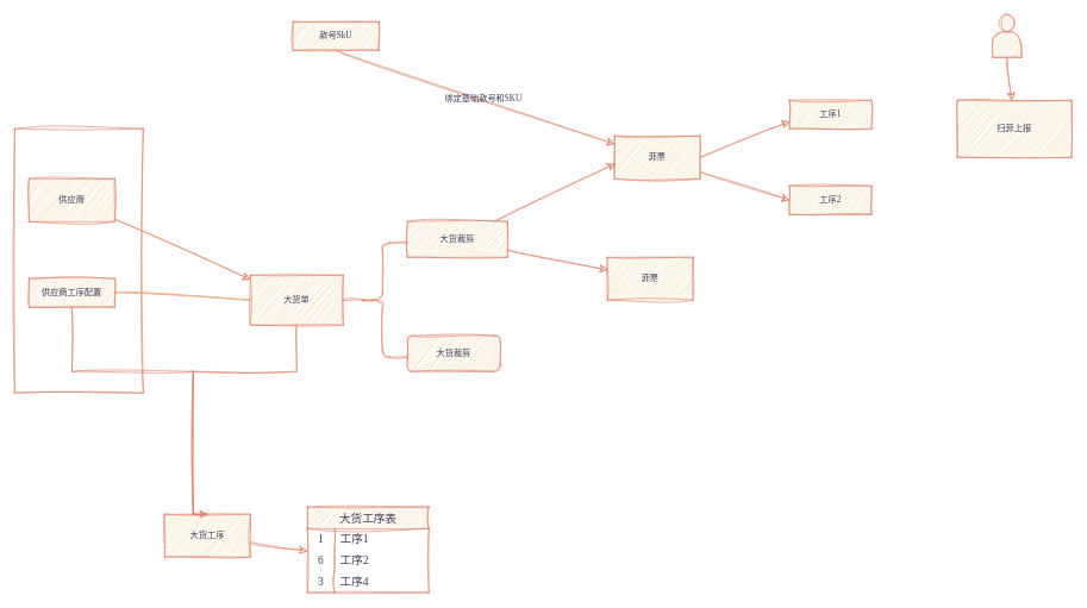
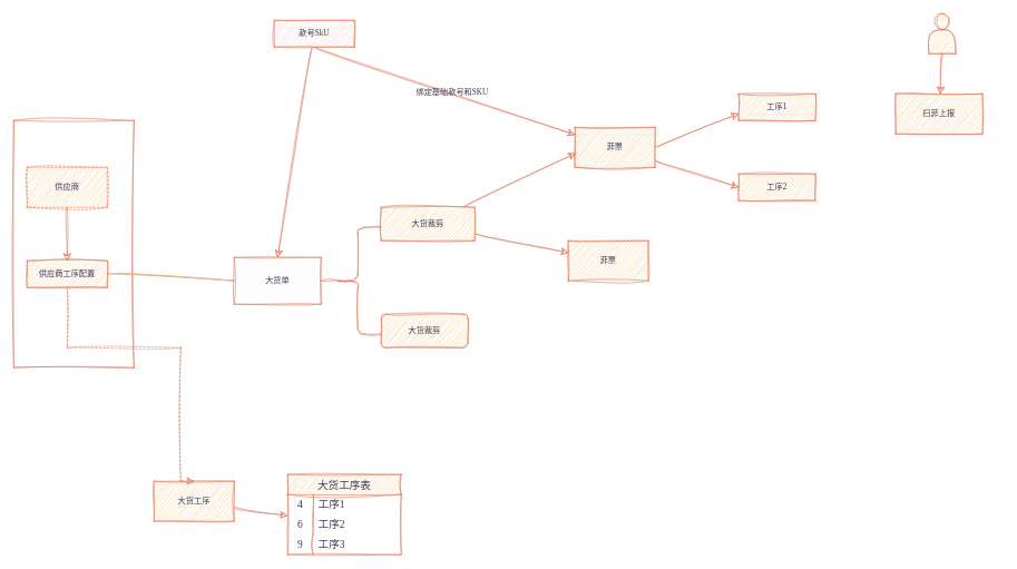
- <mxCell id="27" value="款号SkU" style="rounded=0;whiteSpace=wrap;html=1;sketch=1;hachureGap=4;jiggle=2;curveFitting=1;strokeColor=#E07A5F;fontFamily=Architects Daughter;fontSource=https%3A%2F%2Ffonts.googleapis.com%2Fcss%3Ffamily%3DArchitects%2BDaughter;fontColor=#393C56;fillColor=#F2CC8F;labelBackgroundColor=none;" parent="1" vertex="1"><mxGeometry x="410" y="30" width="120" height="40" as="geometry" /></mxCell>
+ <mxCell id="27" value="款号SkU" style="rounded=0;whiteSpace=wrap;html=1;sketch=1;hachureGap=4;jiggle=2;curveFitting=1;strokeColor=#E07A5F;fontFamily=Architects Daughter;fontSource=https%3A%2F%2Ffonts.googleapis.com%2Fcss%3Ffamily%3DArchitects%2BDaughter;fontColor=#393C56;fillColor=#f8cecc;labelBackgroundColor=none;" parent="1" vertex="1"><mxGeometry x="410" y="30" width="120" height="40" as="geometry" /></mxCell>
- <mxCell id="28" value="扫菲上报" style="rounded=0;whiteSpace=wrap;html=1;sketch=1;hachureGap=4;jiggle=2;curveFitting=1;strokeColor=#E07A5F;fontFamily=Architects Daughter;fontSource=https%3A%2F%2Ffonts.googleapis.com%2Fcss%3Ffamily%3DArchitects%2BDaughter;fontColor=#393C56;fillColor=#F2CC8F;labelBackgroundColor=none;" parent="1" vertex="1"><mxGeometry x="1340" y="140" width="160" height="80" as="geometry" /></mxCell>
+ <mxCell id="28" value="扫菲上报" style="rounded=0;whiteSpace=wrap;html=1;sketch=1;hachureGap=4;jiggle=2;curveFitting=1;strokeColor=#E07A5F;fontFamily=Architects Daughter;fontSource=https%3A%2F%2Ffonts.googleapis.com%2Fcss%3Ffamily%3DArchitects%2BDaughter;fontColor=#393C56;fillColor=#F2CC8F;labelBackgroundColor=none;" parent="1" vertex="1"><mxGeometry x="1340" y="140" width="130" height="60" as="geometry" /></mxCell>
+ <mxCell id="23" style="edgeStyle=none;curved=1;rounded=0;sketch=1;hachureGap=4;jiggle=2;curveFitting=1;orthogonalLoop=1;jettySize=auto;html=1;entryX=0.5;entryY=0;entryDx=0;entryDy=0;strokeColor=#E07A5F;fontFamily=Architects Daughter;fontSource=https%3A%2F%2Ffonts.googleapis.com%2Fcss%3Ffamily%3DArchitects%2BDaughter;fontSize=12;fontColor=default;startSize=8;endSize=8;fillColor=#F2CC8F;labelBackgroundColor=none;" parent="1" source="27" target="10" edge="1"><mxGeometry relative="1" as="geometry" /></mxCell>
- <mxCell id="9" value="供应商" style="whiteSpace=wrap;html=1;sketch=1;hachureGap=4;jiggle=2;curveFitting=1;strokeColor=#E07A5F;fontFamily=Architects Daughter;fontSource=https%3A%2F%2Ffonts.googleapis.com%2Fcss%3Ffamily%3DArchitects%2BDaughter;fontColor=#393C56;fillColor=#F2CC8F;labelBackgroundColor=none;" parent="1" vertex="1"><mxGeometry x="40" y="250" width="120" height="60" as="geometry" /></mxCell>
+ <mxCell id="9" value="供应商" style="whiteSpace=wrap;html=1;sketch=1;hachureGap=4;jiggle=2;curveFitting=1;strokeColor=#E07A5F;fontFamily=Architects Daughter;fontSource=https%3A%2F%2Ffonts.googleapis.com%2Fcss%3Ffamily%3DArchitects%2BDaughter;fontColor=#393C56;fillColor=#F2CC8F;labelBackgroundColor=none;dashed=1;" parent="1" vertex="1"><mxGeometry x="40" y="250" width="120" height="60" as="geometry" /></mxCell>
- <mxCell id="8" style="edgeStyle=none;curved=1;rounded=0;sketch=1;hachureGap=4;jiggle=2;curveFitting=1;orthogonalLoop=1;jettySize=auto;html=1;strokeColor=#E07A5F;fontFamily=Architects Daughter;fontSource=https%3A%2F%2Ffonts.googleapis.com%2Fcss%3Ffamily%3DArchitects%2BDaughter;fontSize=12;fontColor=default;startSize=8;endSize=8;fillColor=#F2CC8F;labelBackgroundColor=none;" parent="1" source="9" target="10" edge="1"><mxGeometry relative="1" as="geometry" /></mxCell>
+ <mxCell id="8" style="edgeStyle=none;curved=1;rounded=0;sketch=1;hachureGap=4;jiggle=2;curveFitting=1;orthogonalLoop=1;jettySize=auto;html=1;entryX=0.5;entryY=0;entryDx=0;entryDy=0;strokeColor=#E07A5F;fontFamily=Architects Daughter;fontSource=https%3A%2F%2Ffonts.googleapis.com%2Fcss%3Ffamily%3DArchitects%2BDaughter;fontSize=12;fontColor=default;startSize=8;endSize=8;fillColor=#F2CC8F;labelBackgroundColor=none;" parent="1" source="9" target="7" edge="1"><mxGeometry relative="1" as="geometry" /></mxCell>
- <mxCell id="10" value="大货单" style="rounded=0;whiteSpace=wrap;html=1;sketch=1;hachureGap=4;jiggle=2;curveFitting=1;strokeColor=#E07A5F;fontFamily=Architects Daughter;fontSource=https%3A%2F%2Ffonts.googleapis.com%2Fcss%3Ffamily%3DArchitects%2BDaughter;fontColor=#393C56;fillColor=#F2CC8F;labelBackgroundColor=none;" parent="1" vertex="1"><mxGeometry x="350" y="385" width="130" height="70" as="geometry" /></mxCell>
+ <mxCell id="10" value="大货单" style="rounded=0;whiteSpace=wrap;html=1;sketch=1;hachureGap=4;jiggle=2;curveFitting=1;strokeColor=#E07A5F;fontFamily=Architects Daughter;fontSource=https%3A%2F%2Ffonts.googleapis.com%2Fcss%3Ffamily%3DArchitects%2BDaughter;fontColor=#393C56;fillColor=#f5f5f5;labelBackgroundColor=none;" parent="1" vertex="1"><mxGeometry x="350" y="385" width="130" height="70" as="geometry" /></mxCell>
- <mxCell id="6" style="edgeStyle=orthogonalEdgeStyle;rounded=0;sketch=1;hachureGap=4;jiggle=2;curveFitting=1;orthogonalLoop=1;jettySize=auto;html=1;exitX=0.5;exitY=1;exitDx=0;exitDy=0;strokeColor=#E07A5F;fontFamily=Architects Daughter;fontSource=https%3A%2F%2Ffonts.googleapis.com%2Fcss%3Ffamily%3DArchitects%2BDaughter;fontSize=12;fontColor=default;startSize=8;endSize=8;fillColor=#F2CC8F;entryX=0.5;entryY=0;entryDx=0;entryDy=0;labelBackgroundColor=none;" parent="1" source="7" target="11" edge="1"><mxGeometry relative="1" as="geometry"><mxPoint x="270" y="730" as="targetPoint" /><Array as="points"><mxPoint x="100" y="520" /><mxPoint x="270" y="520" /></Array></mxGeometry></mxCell>
+ <mxCell id="6" style="edgeStyle=orthogonalEdgeStyle;rounded=0;sketch=1;hachureGap=4;jiggle=2;curveFitting=1;orthogonalLoop=1;jettySize=auto;html=1;exitX=0.5;exitY=1;exitDx=0;exitDy=0;strokeColor=#E07A5F;fontFamily=Architects Daughter;fontSource=https%3A%2F%2Ffonts.googleapis.com%2Fcss%3Ffamily%3DArchitects%2BDaughter;fontSize=12;fontColor=default;startSize=8;endSize=8;fillColor=#F2CC8F;entryX=0.5;entryY=0;entryDx=0;entryDy=0;labelBackgroundColor=none;dashed=1;" parent="1" source="7" target="11" edge="1"><mxGeometry relative="1" as="geometry"><mxPoint x="270" y="730" as="targetPoint" /><Array as="points"><mxPoint x="100" y="520" /><mxPoint x="270" y="520" /></Array></mxGeometry></mxCell>
- <mxCell id="12" style="edgeStyle=orthogonalEdgeStyle;rounded=0;sketch=1;hachureGap=4;jiggle=2;curveFitting=1;orthogonalLoop=1;jettySize=auto;html=1;exitX=0.5;exitY=1;exitDx=0;exitDy=0;strokeColor=#E07A5F;fontFamily=Architects Daughter;fontSource=https%3A%2F%2Ffonts.googleapis.com%2Fcss%3Ffamily%3DArchitects%2BDaughter;fontSize=12;fontColor=default;startSize=8;endSize=8;fillColor=#F2CC8F;endArrow=none;endFill=0;entryX=0.5;entryY=0;entryDx=0;entryDy=0;labelBackgroundColor=none;" parent="1" source="10" target="11" edge="1"><mxGeometry relative="1" as="geometry"><mxPoint x="271" y="596" as="targetPoint" /><Array as="points"><mxPoint x="415" y="520" /><mxPoint x="270" y="520" /></Array></mxGeometry></mxCell>
- <mxCell id="33" value="1" style="shape=partialRectangle;html=1;whiteSpace=wrap;connectable=0;fillColor=none;top=0;left=0;bottom=0;right=0;overflow=hidden;pointerEvents=1;strokeColor=#E07A5F;fontSize=16;sketch=1;hachureGap=4;jiggle=2;curveFitting=1;fontFamily=Architects Daughter;fontSource=https%3A%2F%2Ffonts.googleapis.com%2Fcss%3Ffamily%3DArchitects%2BDaughter;fontColor=#393C56;labelBackgroundColor=none;" parent="32" vertex="1"><mxGeometry width="38" height="30" as="geometry"><mxRectangle width="38" height="30" as="alternateBounds" /></mxGeometry></mxCell>
+ <mxCell id="33" value="4" style="shape=partialRectangle;html=1;whiteSpace=wrap;connectable=0;fillColor=none;top=0;left=0;bottom=0;right=0;overflow=hidden;pointerEvents=1;strokeColor=#E07A5F;fontSize=16;sketch=1;hachureGap=4;jiggle=2;curveFitting=1;fontFamily=Architects Daughter;fontSource=https%3A%2F%2Ffonts.googleapis.com%2Fcss%3Ffamily%3DArchitects%2BDaughter;fontColor=#393C56;labelBackgroundColor=none;" parent="32" vertex="1"><mxGeometry width="38" height="30" as="geometry"><mxRectangle width="38" height="30" as="alternateBounds" /></mxGeometry></mxCell>
- <mxCell id="39" value="3" style="shape=partialRectangle;html=1;whiteSpace=wrap;connectable=0;fillColor=none;top=0;left=0;bottom=0;right=0;overflow=hidden;strokeColor=#E07A5F;fontSize=16;sketch=1;hachureGap=4;jiggle=2;curveFitting=1;fontFamily=Architects Daughter;fontSource=https%3A%2F%2Ffonts.googleapis.com%2Fcss%3Ffamily%3DArchitects%2BDaughter;fontColor=#393C56;labelBackgroundColor=none;" parent="38" vertex="1"><mxGeometry width="38" height="30" as="geometry"><mxRectangle width="38" height="30" as="alternateBounds" /></mxGeometry></mxCell>
+ <mxCell id="39" value="9" style="shape=partialRectangle;html=1;whiteSpace=wrap;connectable=0;fillColor=none;top=0;left=0;bottom=0;right=0;overflow=hidden;strokeColor=#E07A5F;fontSize=16;sketch=1;hachureGap=4;jiggle=2;curveFitting=1;fontFamily=Architects Daughter;fontSource=https%3A%2F%2Ffonts.googleapis.com%2Fcss%3Ffamily%3DArchitects%2BDaughter;fontColor=#393C56;labelBackgroundColor=none;" parent="38" vertex="1"><mxGeometry width="38" height="30" as="geometry"><mxRectangle width="38" height="30" as="alternateBounds" /></mxGeometry></mxCell>
- <mxCell id="40" value="工序4" style="shape=partialRectangle;html=1;whiteSpace=wrap;connectable=0;fillColor=none;top=0;left=0;bottom=0;right=0;align=left;spacingLeft=6;overflow=hidden;strokeColor=#E07A5F;fontSize=16;sketch=1;hachureGap=4;jiggle=2;curveFitting=1;fontFamily=Architects Daughter;fontSource=https%3A%2F%2Ffonts.googleapis.com%2Fcss%3Ffamily%3DArchitects%2BDaughter;fontColor=#393C56;labelBackgroundColor=none;" parent="38" vertex="1"><mxGeometry x="38" width="132" height="30" as="geometry"><mxRectangle width="132" height="30" as="alternateBounds" /></mxGeometry></mxCell>
+ <mxCell id="40" value="工序3" style="shape=partialRectangle;html=1;whiteSpace=wrap;connectable=0;fillColor=none;top=0;left=0;bottom=0;right=0;align=left;spacingLeft=6;overflow=hidden;strokeColor=#E07A5F;fontSize=16;sketch=1;hachureGap=4;jiggle=2;curveFitting=1;fontFamily=Architects Daughter;fontSource=https%3A%2F%2Ffonts.googleapis.com%2Fcss%3Ffamily%3DArchitects%2BDaughter;fontColor=#393C56;labelBackgroundColor=none;" parent="38" vertex="1"><mxGeometry x="38" width="132" height="30" as="geometry"><mxRectangle width="132" height="30" as="alternateBounds" /></mxGeometry></mxCell>
